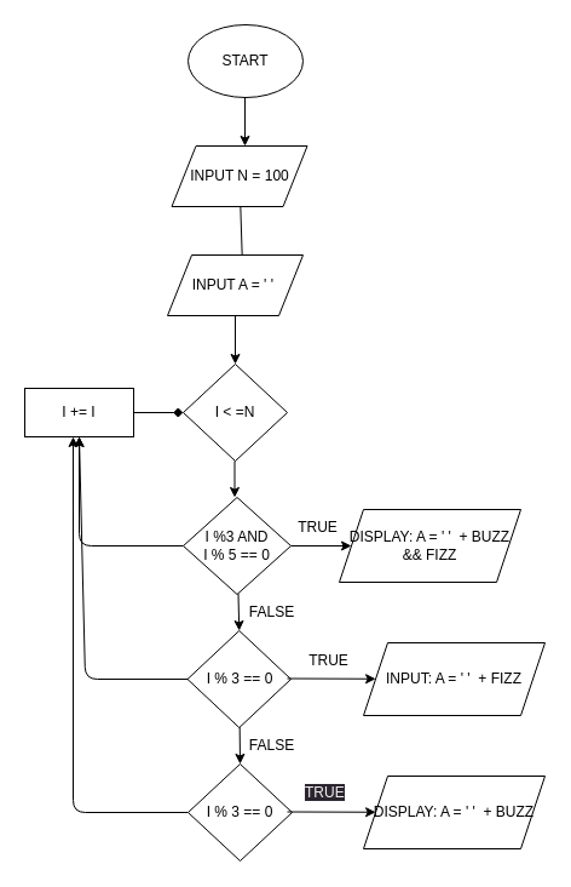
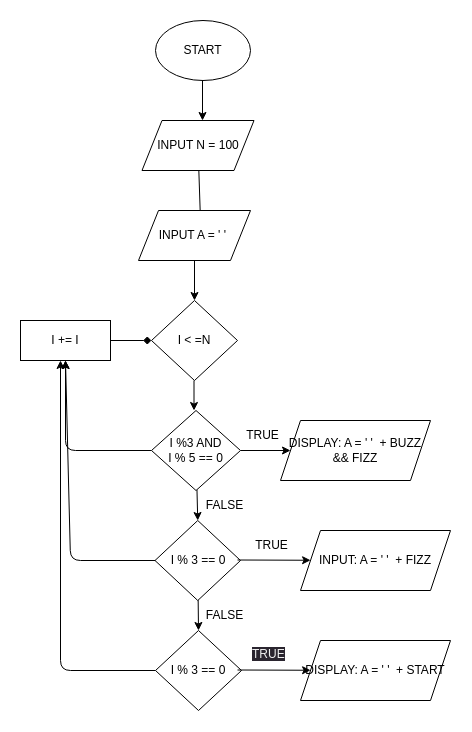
- <mxCell id="23" value="DISPLAY: A = ' '&amp;nbsp; + BUZZ" style="shape=parallelogram;perimeter=parallelogramPerimeter;whiteSpace=wrap;html=1;fixedSize=1;" vertex="1" parent="1"><mxGeometry x="300" y="640" width="150" height="60" as="geometry" /></mxCell>
+ <mxCell id="23" value="DISPLAY: A = ' '&amp;nbsp; + START" style="shape=parallelogram;perimeter=parallelogramPerimeter;whiteSpace=wrap;html=1;fixedSize=1;" vertex="1" parent="1"><mxGeometry x="300" y="640" width="150" height="60" as="geometry" /></mxCell>
